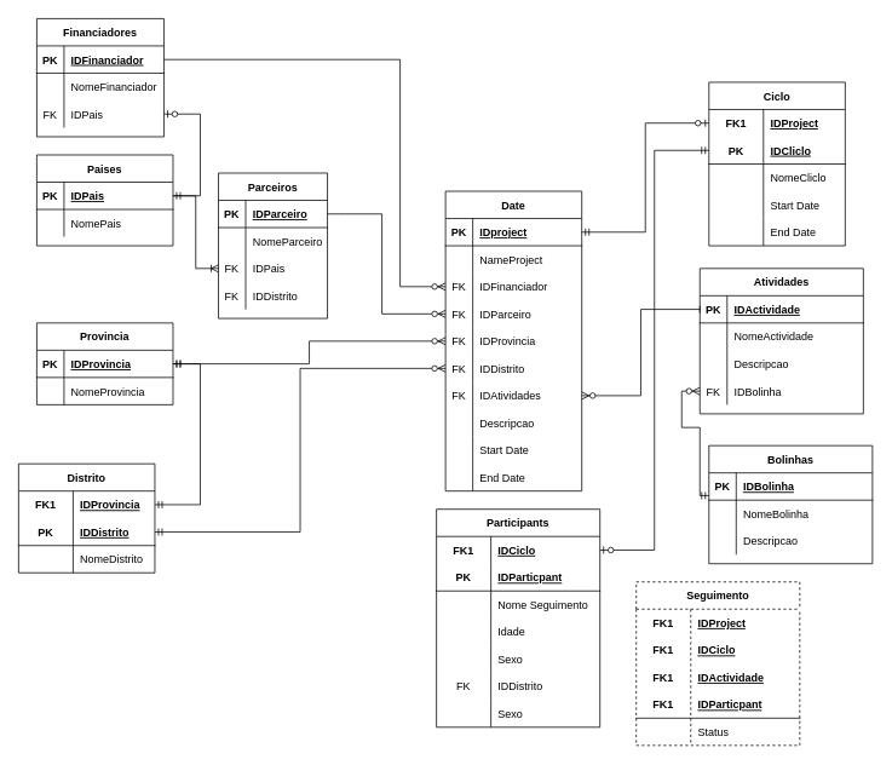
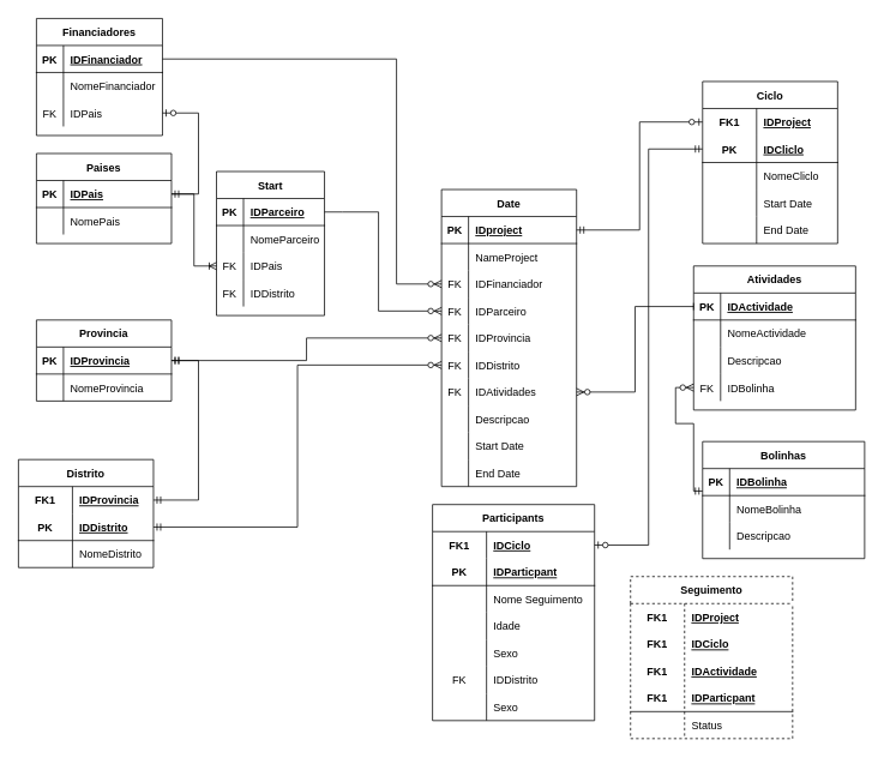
- <mxCell id="33" value="Parceiros" style="shape=table;startSize=30;container=1;collapsible=1;childLayout=tableLayout;fixedRows=1;rowLines=0;fontStyle=1;align=center;resizeLast=1;" vertex="1" parent="1"><mxGeometry x="240" y="190" width="120" height="160" as="geometry" /></mxCell>
+ <mxCell id="33" value="Start" style="shape=table;startSize=30;container=1;collapsible=1;childLayout=tableLayout;fixedRows=1;rowLines=0;fontStyle=1;align=center;resizeLast=1;" vertex="1" parent="1"><mxGeometry x="240" y="190" width="120" height="160" as="geometry" /></mxCell>
